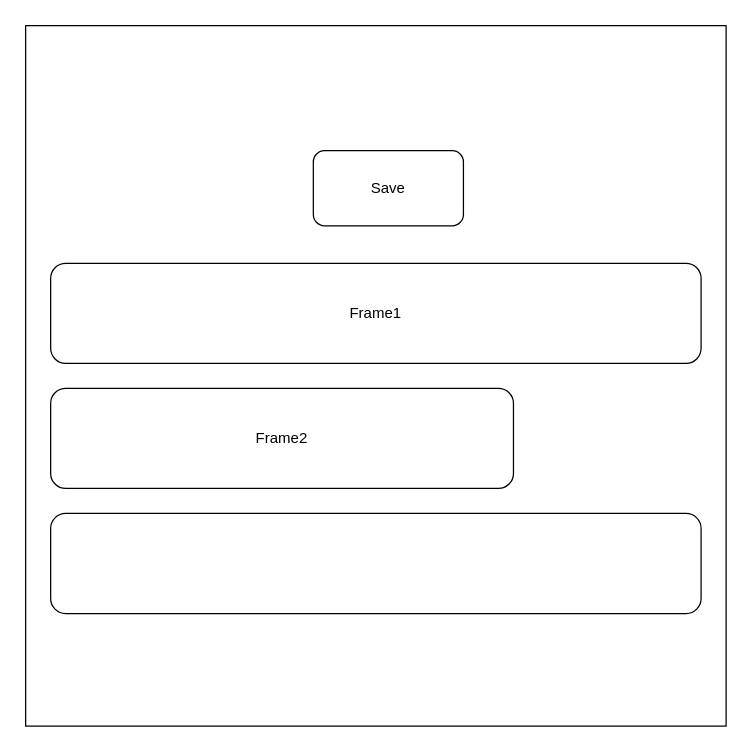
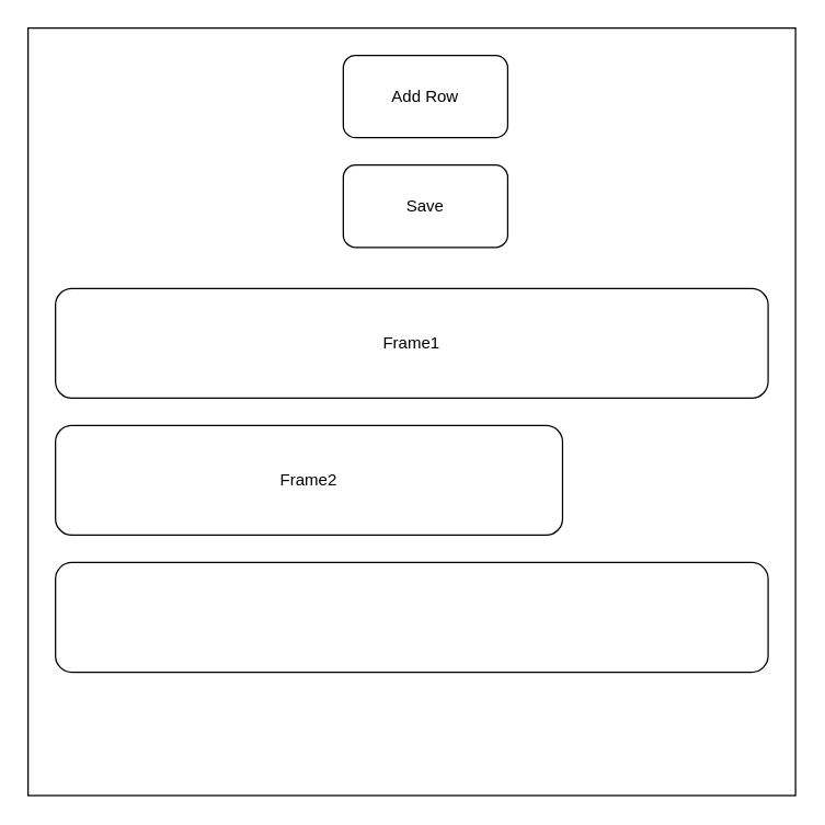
+ <mxCell id="3" value="Add Row" style="rounded=1;whiteSpace=wrap;html=1;" vertex="1" parent="1"><mxGeometry x="250" y="40" width="120" height="60" as="geometry" /></mxCell>
